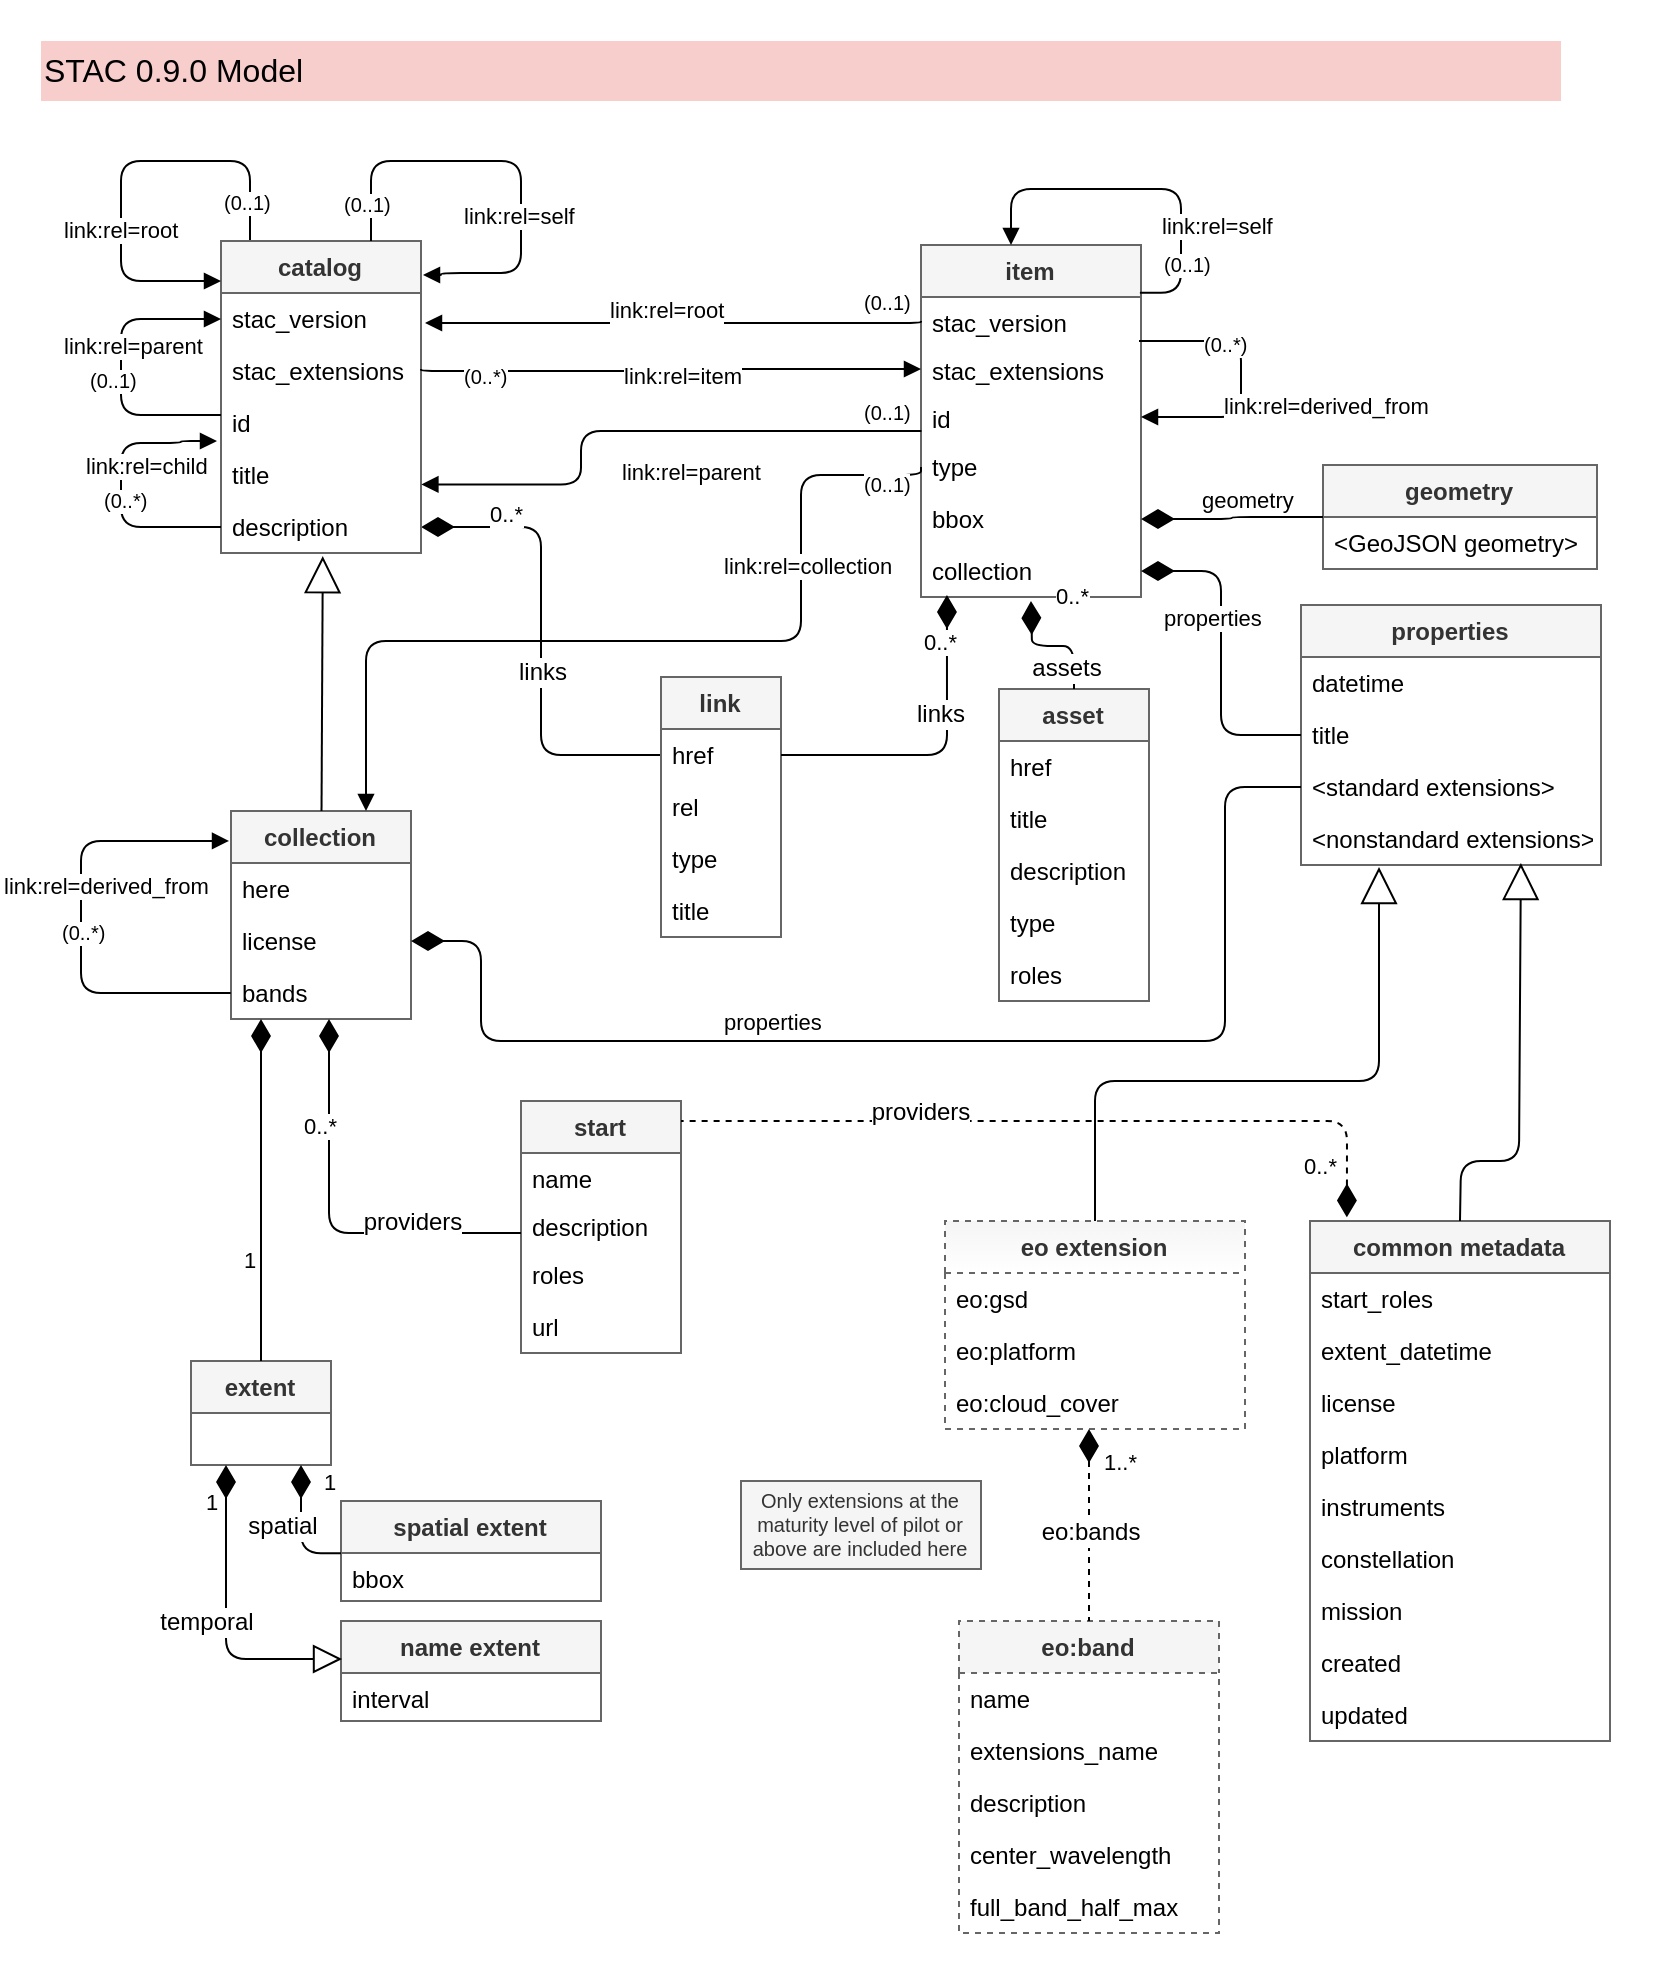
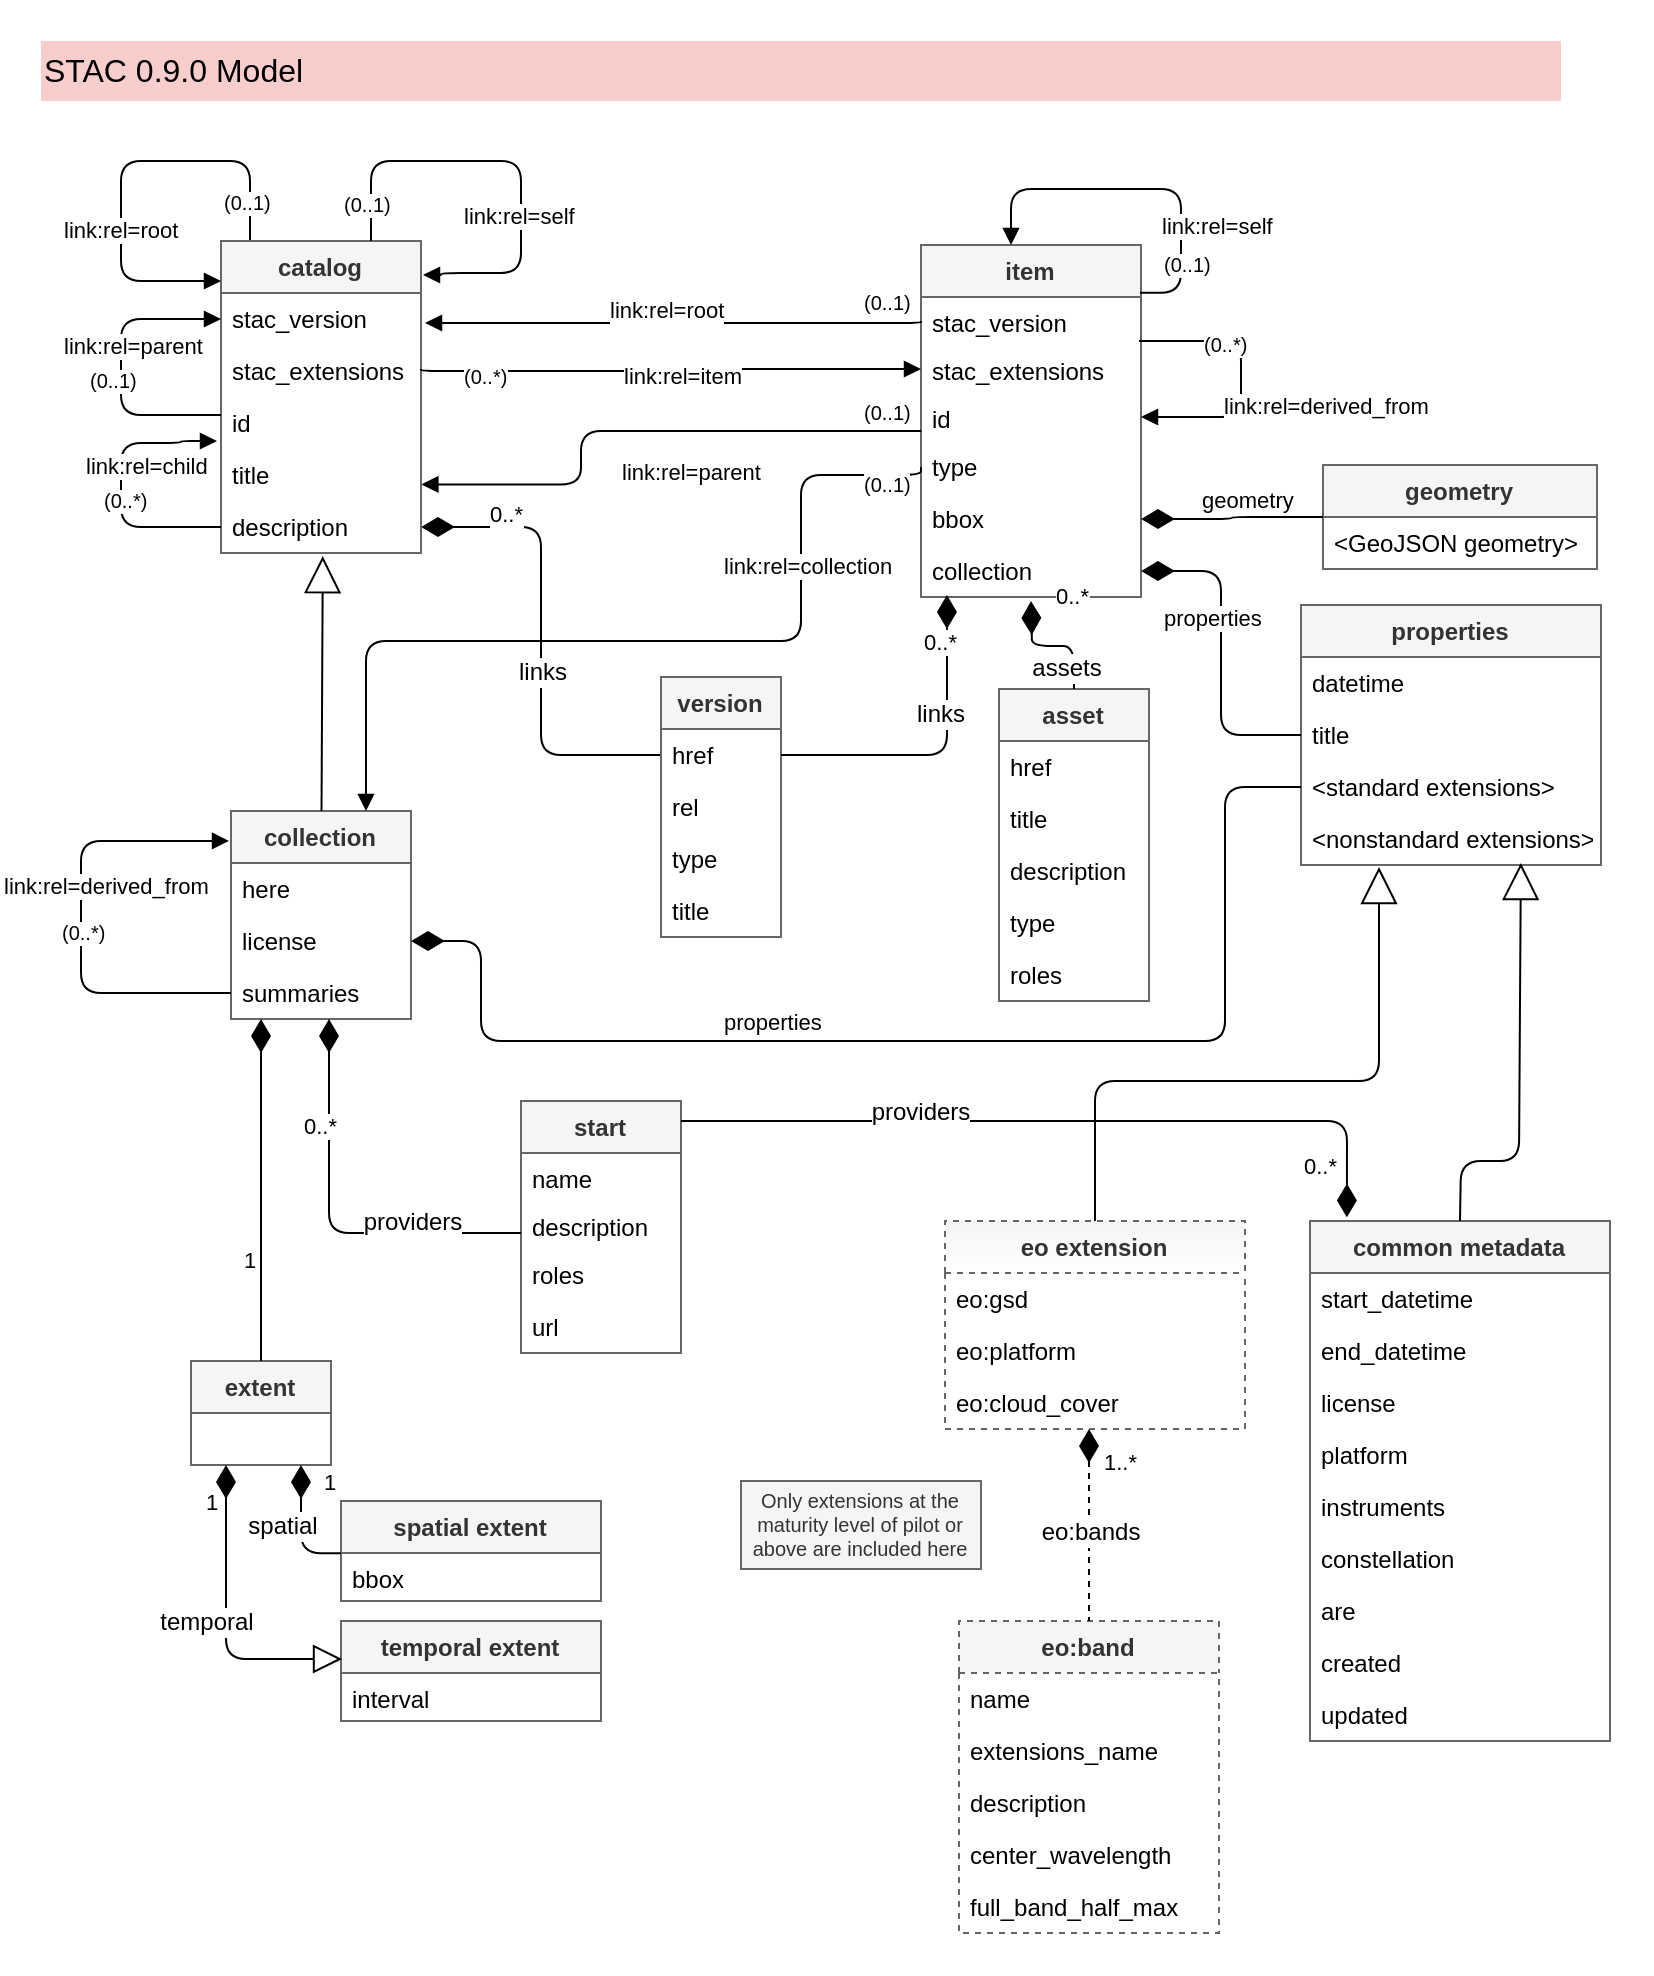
- <mxCell id="33" value="link" style="swimlane;fontStyle=1;childLayout=stackLayout;horizontal=1;startSize=26;fillColor=#f5f5f5;horizontalStack=0;resizeParent=1;resizeParentMax=0;resizeLast=0;collapsible=1;marginBottom=0;strokeColor=#666666;fontColor=#333333;" parent="1" vertex="1"><mxGeometry x="330" y="338" width="60" height="130" as="geometry" /></mxCell>
+ <mxCell id="33" value="version" style="swimlane;fontStyle=1;childLayout=stackLayout;horizontal=1;startSize=26;fillColor=#f5f5f5;horizontalStack=0;resizeParent=1;resizeParentMax=0;resizeLast=0;collapsible=1;marginBottom=0;strokeColor=#666666;fontColor=#333333;" parent="1" vertex="1"><mxGeometry x="330" y="338" width="60" height="130" as="geometry" /></mxCell>
- <mxCell id="32" value="bands" style="text;strokeColor=none;fillColor=none;align=left;verticalAlign=top;spacingLeft=4;spacingRight=4;overflow=hidden;rotatable=0;points=[[0,0.5],[1,0.5]];portConstraint=eastwest;" parent="27" vertex="1"><mxGeometry y="78" width="90" height="26" as="geometry" /></mxCell>
+ <mxCell id="32" value="summaries" style="text;strokeColor=none;fillColor=none;align=left;verticalAlign=top;spacingLeft=4;spacingRight=4;overflow=hidden;rotatable=0;points=[[0,0.5],[1,0.5]];portConstraint=eastwest;" parent="27" vertex="1"><mxGeometry y="78" width="90" height="26" as="geometry" /></mxCell>
- <mxCell id="92" value="0..*" style="endArrow=none;html=1;endSize=12;startArrow=diamondThin;startSize=14;startFill=1;edgeStyle=orthogonalEdgeStyle;align=left;verticalAlign=bottom;endFill=0;exitX=0.123;exitY=-0.007;exitDx=0;exitDy=0;exitPerimeter=0;dashed=1;" parent="1" source="95" target="85" edge="1"><mxGeometry x="-0.627" y="32" relative="1" as="geometry"><mxPoint x="600" y="510" as="sourcePoint" /><mxPoint x="380" y="700" as="targetPoint" /><Array as="points"><mxPoint x="673" y="560" /></Array><mxPoint as="offset" /></mxGeometry></mxCell>
+ <mxCell id="92" value="0..*" style="endArrow=none;html=1;endSize=12;startArrow=diamondThin;startSize=14;startFill=1;edgeStyle=orthogonalEdgeStyle;align=left;verticalAlign=bottom;endFill=0;exitX=0.123;exitY=-0.007;exitDx=0;exitDy=0;exitPerimeter=0;" parent="1" source="95" target="85" edge="1"><mxGeometry x="-0.627" y="32" relative="1" as="geometry"><mxPoint x="600" y="510" as="sourcePoint" /><mxPoint x="380" y="700" as="targetPoint" /><Array as="points"><mxPoint x="673" y="560" /></Array><mxPoint as="offset" /></mxGeometry></mxCell>
- <mxCell id="96" value="start_roles" style="text;strokeColor=none;fillColor=none;align=left;verticalAlign=top;spacingLeft=4;spacingRight=4;overflow=hidden;rotatable=0;points=[[0,0.5],[1,0.5]];portConstraint=eastwest;" vertex="1" parent="95"><mxGeometry y="26" width="150" height="26" as="geometry" /></mxCell>
+ <mxCell id="96" value="start_datetime" style="text;strokeColor=none;fillColor=none;align=left;verticalAlign=top;spacingLeft=4;spacingRight=4;overflow=hidden;rotatable=0;points=[[0,0.5],[1,0.5]];portConstraint=eastwest;" vertex="1" parent="95"><mxGeometry y="26" width="150" height="26" as="geometry" /></mxCell>
- <mxCell id="97" value="extent_datetime" style="text;strokeColor=none;fillColor=none;align=left;verticalAlign=top;spacingLeft=4;spacingRight=4;overflow=hidden;rotatable=0;points=[[0,0.5],[1,0.5]];portConstraint=eastwest;spacing=2;" vertex="1" parent="95"><mxGeometry y="52" width="150" height="26" as="geometry" /></mxCell>
+ <mxCell id="97" value="end_datetime" style="text;strokeColor=none;fillColor=none;align=left;verticalAlign=top;spacingLeft=4;spacingRight=4;overflow=hidden;rotatable=0;points=[[0,0.5],[1,0.5]];portConstraint=eastwest;spacing=2;" vertex="1" parent="95"><mxGeometry y="52" width="150" height="26" as="geometry" /></mxCell>
- <mxCell id="102" value="mission" style="text;strokeColor=none;fillColor=none;align=left;verticalAlign=top;spacingLeft=4;spacingRight=4;overflow=hidden;rotatable=0;points=[[0,0.5],[1,0.5]];portConstraint=eastwest;" vertex="1" parent="95"><mxGeometry y="182" width="150" height="26" as="geometry" /></mxCell>
+ <mxCell id="102" value="are" style="text;strokeColor=none;fillColor=none;align=left;verticalAlign=top;spacingLeft=4;spacingRight=4;overflow=hidden;rotatable=0;points=[[0,0.5],[1,0.5]];portConstraint=eastwest;" vertex="1" parent="95"><mxGeometry y="182" width="150" height="26" as="geometry" /></mxCell>
- <mxCell id="108" value="name extent" style="swimlane;fontStyle=1;childLayout=stackLayout;horizontal=1;startSize=26;fillColor=#f5f5f5;horizontalStack=0;resizeParent=1;resizeParentMax=0;resizeLast=0;collapsible=1;marginBottom=0;strokeColor=#666666;fontColor=#333333;" vertex="1" parent="1"><mxGeometry x="170" y="810" width="130" height="50" as="geometry"><mxRectangle x="190" y="830" width="120" height="26" as="alternateBounds" /></mxGeometry></mxCell>
+ <mxCell id="108" value="temporal extent" style="swimlane;fontStyle=1;childLayout=stackLayout;horizontal=1;startSize=26;fillColor=#f5f5f5;horizontalStack=0;resizeParent=1;resizeParentMax=0;resizeLast=0;collapsible=1;marginBottom=0;strokeColor=#666666;fontColor=#333333;" vertex="1" parent="1"><mxGeometry x="170" y="810" width="130" height="50" as="geometry"><mxRectangle x="190" y="830" width="120" height="26" as="alternateBounds" /></mxGeometry></mxCell>
